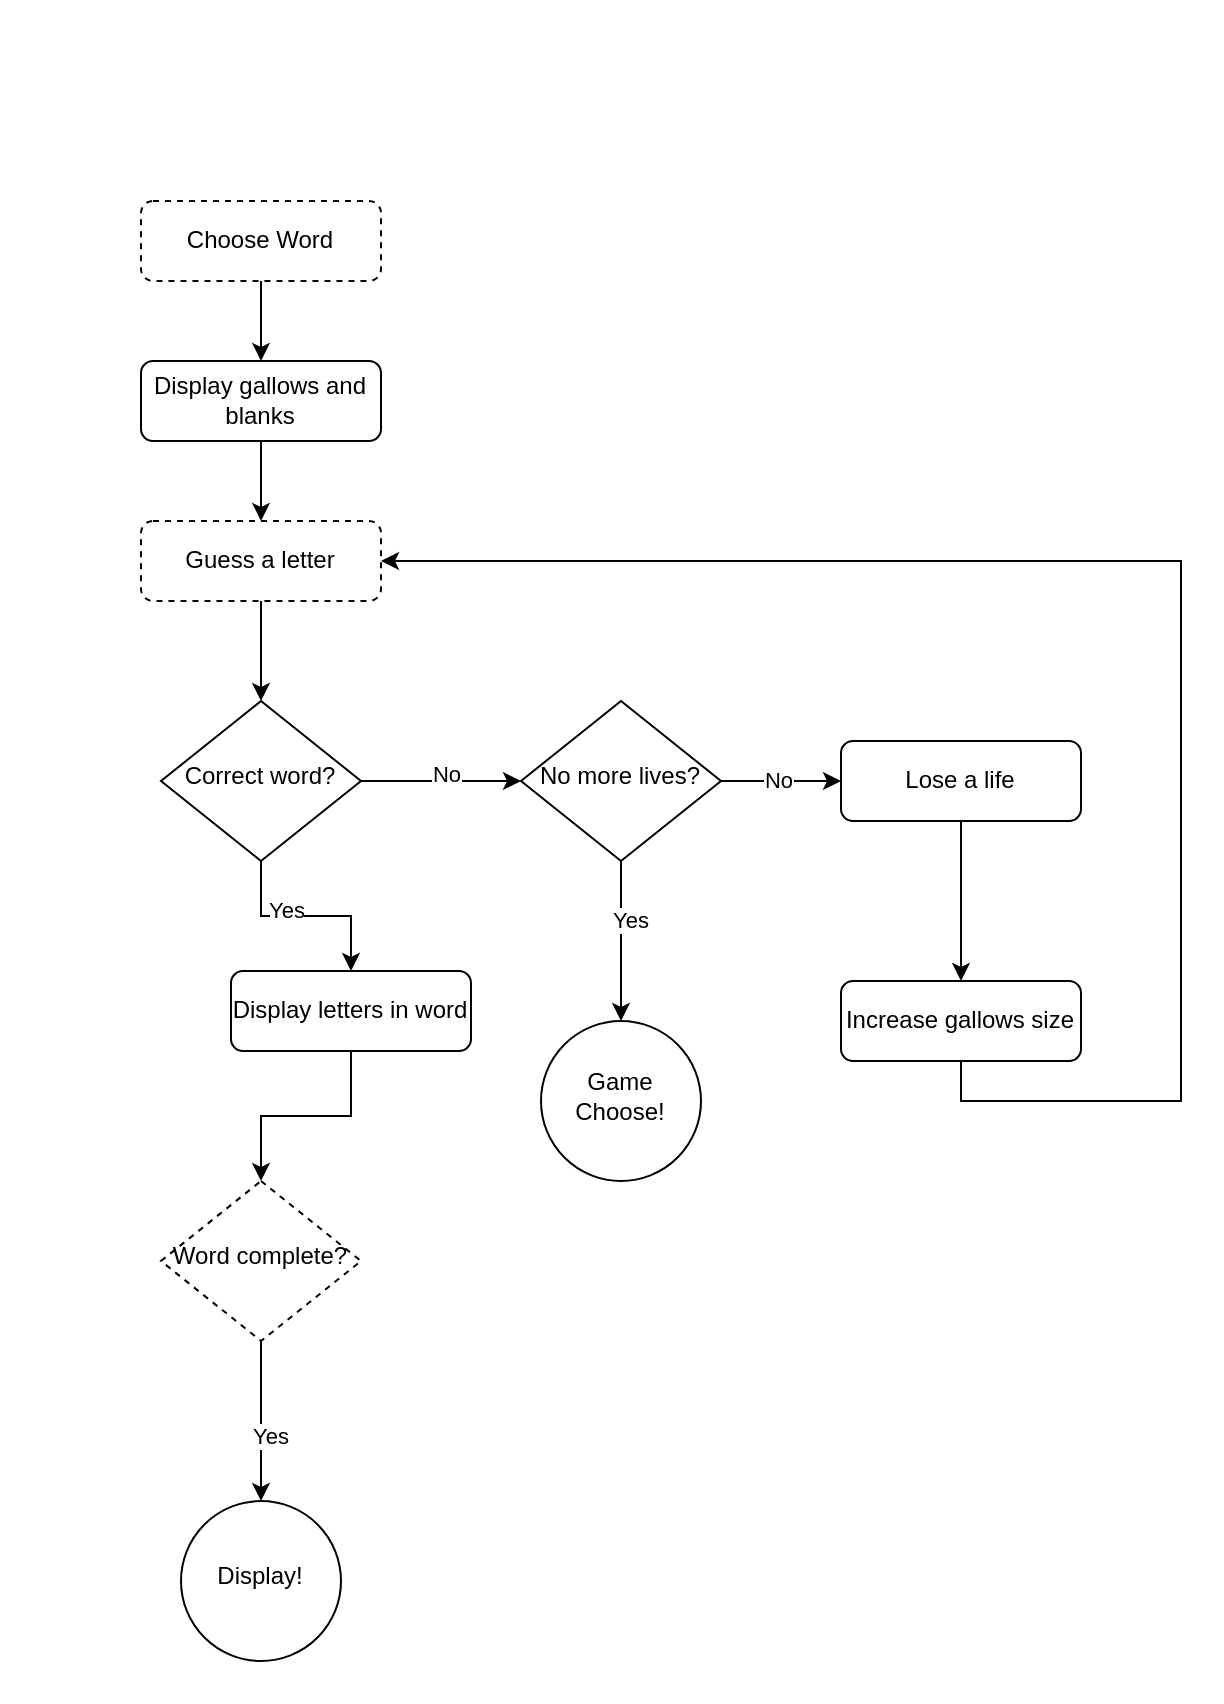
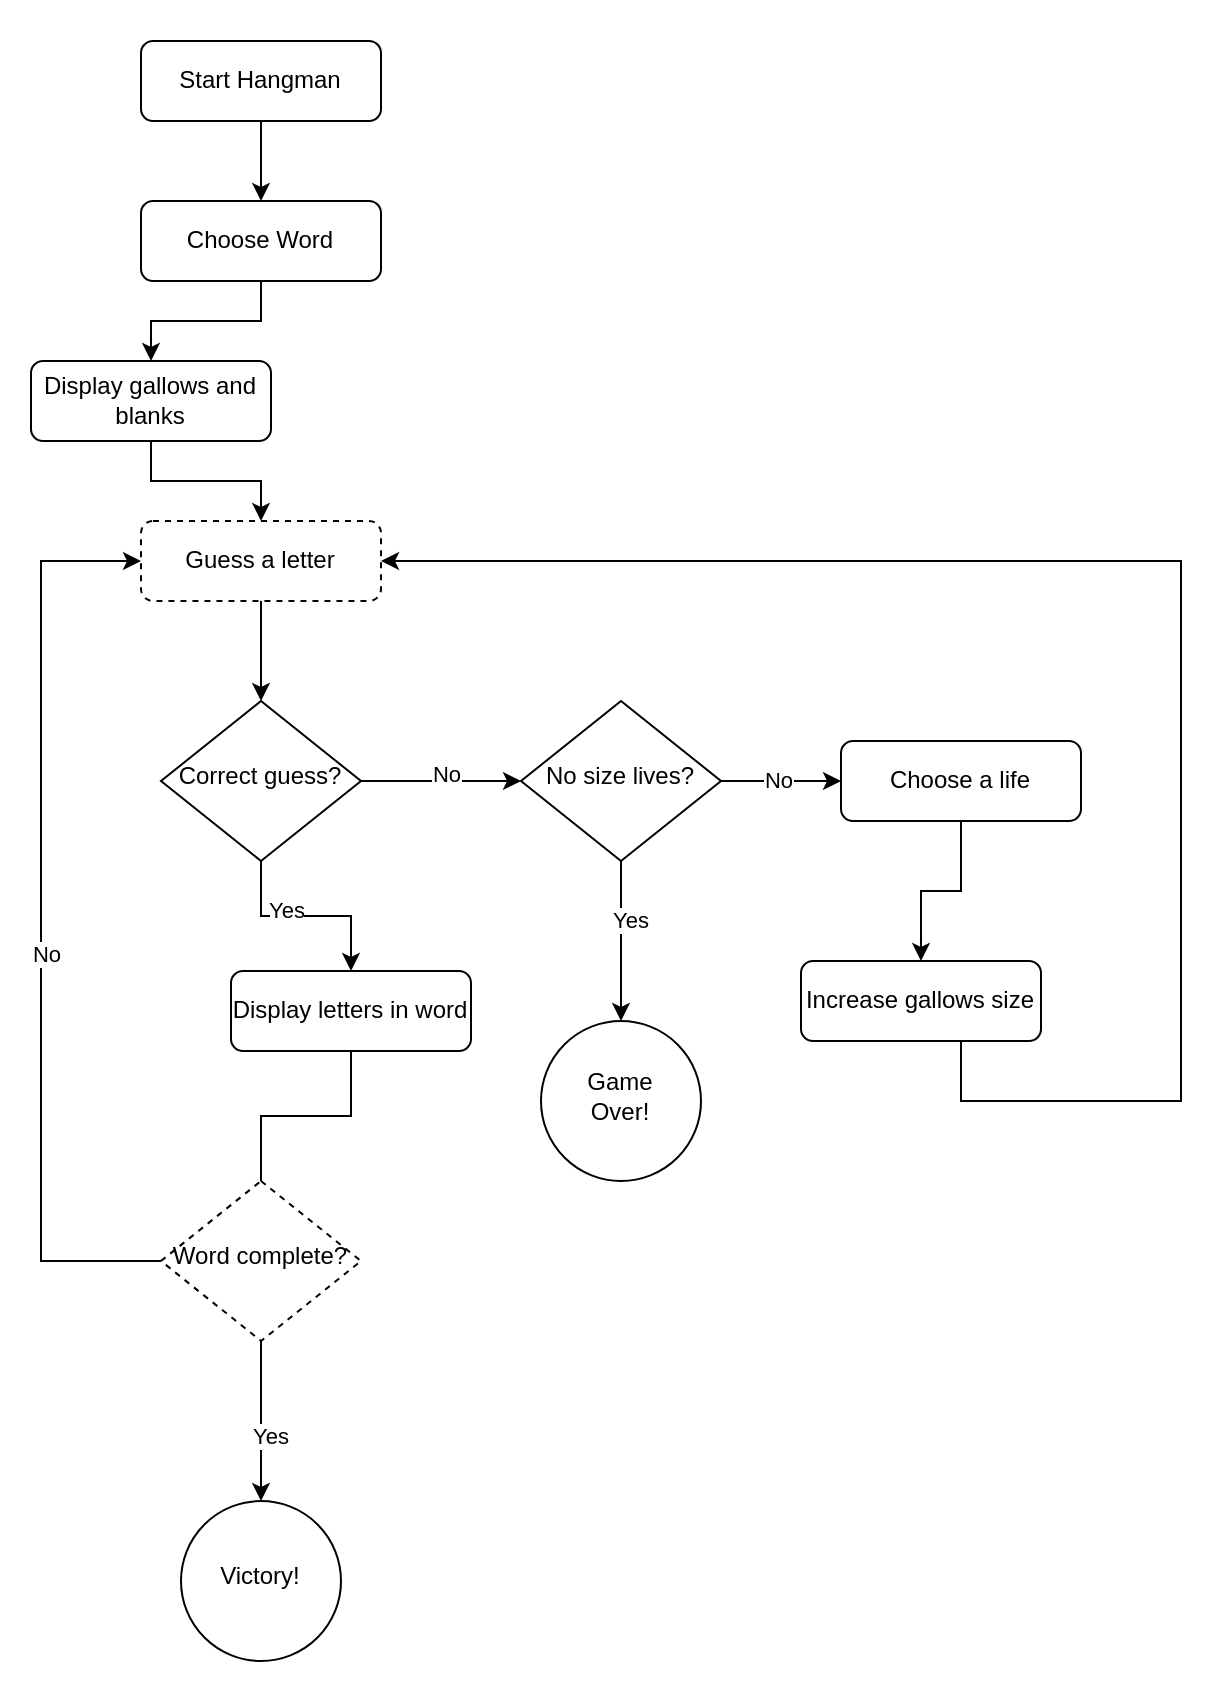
+ <mxCell id="3" value="Start Hangman" style="rounded=1;whiteSpace=wrap;html=1;fontSize=12;glass=0;strokeWidth=1;shadow=0;" parent="1" vertex="1"><mxGeometry x="70" y="20" width="120" height="40" as="geometry" /></mxCell>
+ <mxCell id="2" value="" style="edgeStyle=orthogonalEdgeStyle;rounded=0;orthogonalLoop=1;jettySize=auto;html=1;" parent="1" source="3" target="12" edge="1"><mxGeometry relative="1" as="geometry" /></mxCell>
- <mxCell id="12" value="&lt;div&gt;Choose Word&lt;/div&gt;" style="rounded=1;whiteSpace=wrap;html=1;fontSize=12;glass=0;strokeWidth=1;shadow=0;dashed=1;" parent="1" vertex="1"><mxGeometry x="70" y="100" width="120" height="40" as="geometry" /></mxCell>
+ <mxCell id="12" value="&lt;div&gt;Choose Word&lt;/div&gt;" style="rounded=1;whiteSpace=wrap;html=1;fontSize=12;glass=0;strokeWidth=1;shadow=0;" parent="1" vertex="1"><mxGeometry x="70" y="100" width="120" height="40" as="geometry" /></mxCell>
- <mxCell id="32" value="&lt;div&gt;Display gallows and blanks&lt;/div&gt;" style="rounded=1;whiteSpace=wrap;html=1;fontSize=12;glass=0;strokeWidth=1;shadow=0;" vertex="1" parent="1"><mxGeometry x="70" y="180" width="120" height="40" as="geometry" /></mxCell>
+ <mxCell id="32" value="&lt;div&gt;Display gallows and blanks&lt;/div&gt;" style="rounded=1;whiteSpace=wrap;html=1;fontSize=12;glass=0;strokeWidth=1;shadow=0;" vertex="1" parent="1"><mxGeometry x="15" y="180" width="120" height="40" as="geometry" /></mxCell>
- <mxCell id="8" value="Correct word?" style="rhombus;whiteSpace=wrap;html=1;shadow=0;fontFamily=Helvetica;fontSize=12;align=center;strokeWidth=1;spacing=6;spacingTop=-4;" parent="1" vertex="1"><mxGeometry x="80" y="350" width="100" height="80" as="geometry" /></mxCell>
+ <mxCell id="8" value="Correct guess?" style="rhombus;whiteSpace=wrap;html=1;shadow=0;fontFamily=Helvetica;fontSize=12;align=center;strokeWidth=1;spacing=6;spacingTop=-4;" parent="1" vertex="1"><mxGeometry x="80" y="350" width="100" height="80" as="geometry" /></mxCell>
- <mxCell id="21" value="No more lives?" style="rhombus;whiteSpace=wrap;html=1;shadow=0;fontFamily=Helvetica;fontSize=12;align=center;strokeWidth=1;spacing=6;spacingTop=-4;" parent="1" vertex="1"><mxGeometry x="260" y="350" width="100" height="80" as="geometry" /></mxCell>
+ <mxCell id="21" value="No size lives?" style="rhombus;whiteSpace=wrap;html=1;shadow=0;fontFamily=Helvetica;fontSize=12;align=center;strokeWidth=1;spacing=6;spacingTop=-4;" parent="1" vertex="1"><mxGeometry x="260" y="350" width="100" height="80" as="geometry" /></mxCell>
- <mxCell id="10" value="Lose a life" style="rounded=1;whiteSpace=wrap;html=1;fontSize=12;glass=0;strokeWidth=1;shadow=0;" parent="1" vertex="1"><mxGeometry x="420" y="370" width="120" height="40" as="geometry" /></mxCell>
+ <mxCell id="10" value="Choose a life" style="rounded=1;whiteSpace=wrap;html=1;fontSize=12;glass=0;strokeWidth=1;shadow=0;" parent="1" vertex="1"><mxGeometry x="420" y="370" width="120" height="40" as="geometry" /></mxCell>
+ <mxCell id="27" style="edgeStyle=orthogonalEdgeStyle;rounded=0;orthogonalLoop=1;jettySize=auto;html=1;exitX=0;exitY=0.5;exitDx=0;exitDy=0;entryX=0;entryY=0.5;entryDx=0;entryDy=0;" parent="1" source="29" target="14" edge="1"><mxGeometry relative="1" as="geometry"><Array as="points"><mxPoint x="20" y="630" /><mxPoint x="20" y="280" /></Array><mxPoint x="50" y="200" as="targetPoint" /></mxGeometry></mxCell>
+ <mxCell id="28" value="&lt;div&gt;No&lt;/div&gt;" style="edgeLabel;html=1;align=center;verticalAlign=middle;resizable=0;points=[];" parent="27" vertex="1" connectable="0"><mxGeometry x="-0.069" y="-2" relative="1" as="geometry"><mxPoint as="offset" /></mxGeometry></mxCell>
- <mxCell id="16" value="Increase gallows size" style="rounded=1;whiteSpace=wrap;html=1;fontSize=12;glass=0;strokeWidth=1;shadow=0;" parent="1" vertex="1"><mxGeometry x="420" y="490" width="120" height="40" as="geometry" /></mxCell>
+ <mxCell id="16" value="Increase gallows size" style="rounded=1;whiteSpace=wrap;html=1;fontSize=12;glass=0;strokeWidth=1;shadow=0;" parent="1" vertex="1"><mxGeometry x="400" y="480" width="120" height="40" as="geometry" /></mxCell>
- <mxCell id="22" value="&lt;div&gt;Game&lt;/div&gt;&lt;div&gt;Choose!&lt;br&gt;&lt;/div&gt;" style="ellipse;whiteSpace=wrap;html=1;shadow=0;strokeWidth=1;spacing=6;spacingTop=-4;" parent="1" vertex="1"><mxGeometry x="270" y="510" width="80" height="80" as="geometry" /></mxCell>
+ <mxCell id="22" value="&lt;div&gt;Game&lt;/div&gt;&lt;div&gt;Over!&lt;br&gt;&lt;/div&gt;" style="ellipse;whiteSpace=wrap;html=1;shadow=0;strokeWidth=1;spacing=6;spacingTop=-4;" parent="1" vertex="1"><mxGeometry x="270" y="510" width="80" height="80" as="geometry" /></mxCell>
- <mxCell id="23" value="" style="edgeStyle=orthogonalEdgeStyle;rounded=0;orthogonalLoop=1;jettySize=auto;html=1;" parent="1" source="24" target="29" edge="1"><mxGeometry relative="1" as="geometry"><mxPoint x="130" y="590" as="targetPoint" /></mxGeometry></mxCell>
+ <mxCell id="23" value="" style="edgeStyle=orthogonalEdgeStyle;rounded=0;orthogonalLoop=1;jettySize=auto;html=1;endArrow=none;" parent="1" source="24" target="29" edge="1"><mxGeometry relative="1" as="geometry"><mxPoint x="130" y="590" as="targetPoint" /></mxGeometry></mxCell>
- <mxCell id="30" value="Display!" style="ellipse;whiteSpace=wrap;html=1;shadow=0;strokeWidth=1;spacing=6;spacingTop=-4;" parent="1" vertex="1"><mxGeometry x="90" y="750" width="80" height="80" as="geometry" /></mxCell>
+ <mxCell id="30" value="Victory!" style="ellipse;whiteSpace=wrap;html=1;shadow=0;strokeWidth=1;spacing=6;spacingTop=-4;" parent="1" vertex="1"><mxGeometry x="90" y="750" width="80" height="80" as="geometry" /></mxCell>
